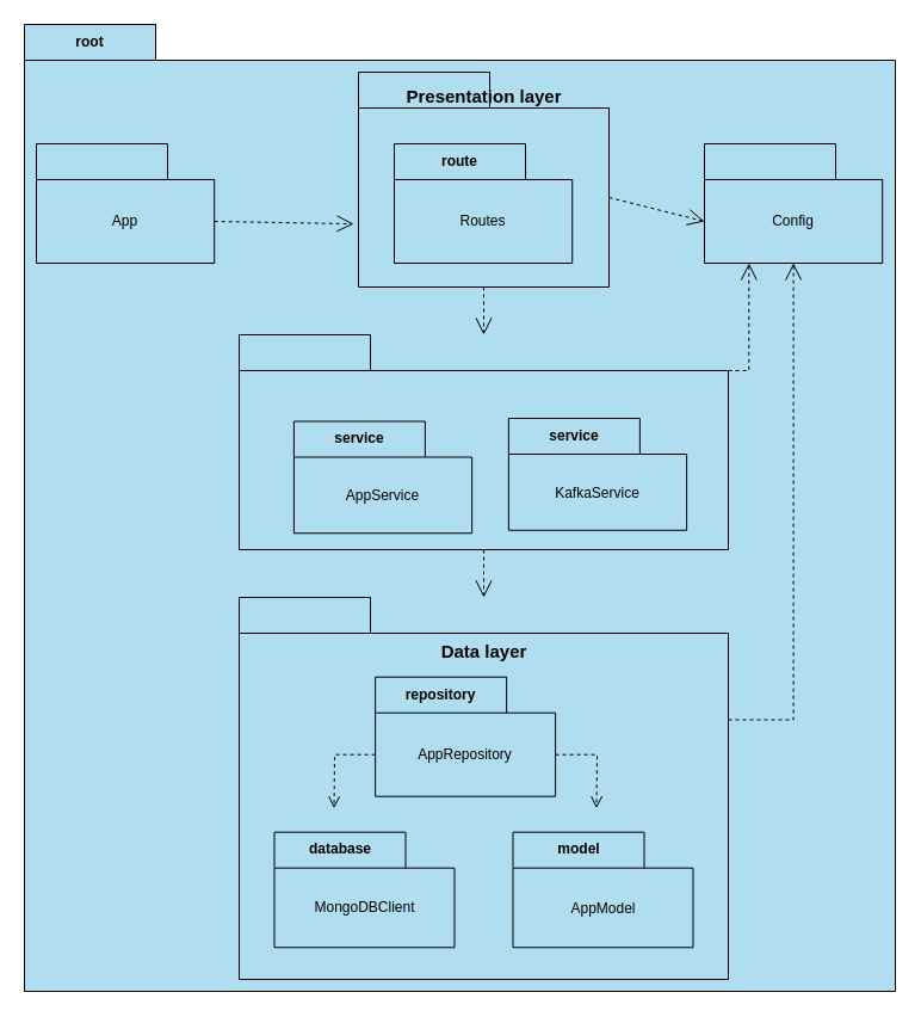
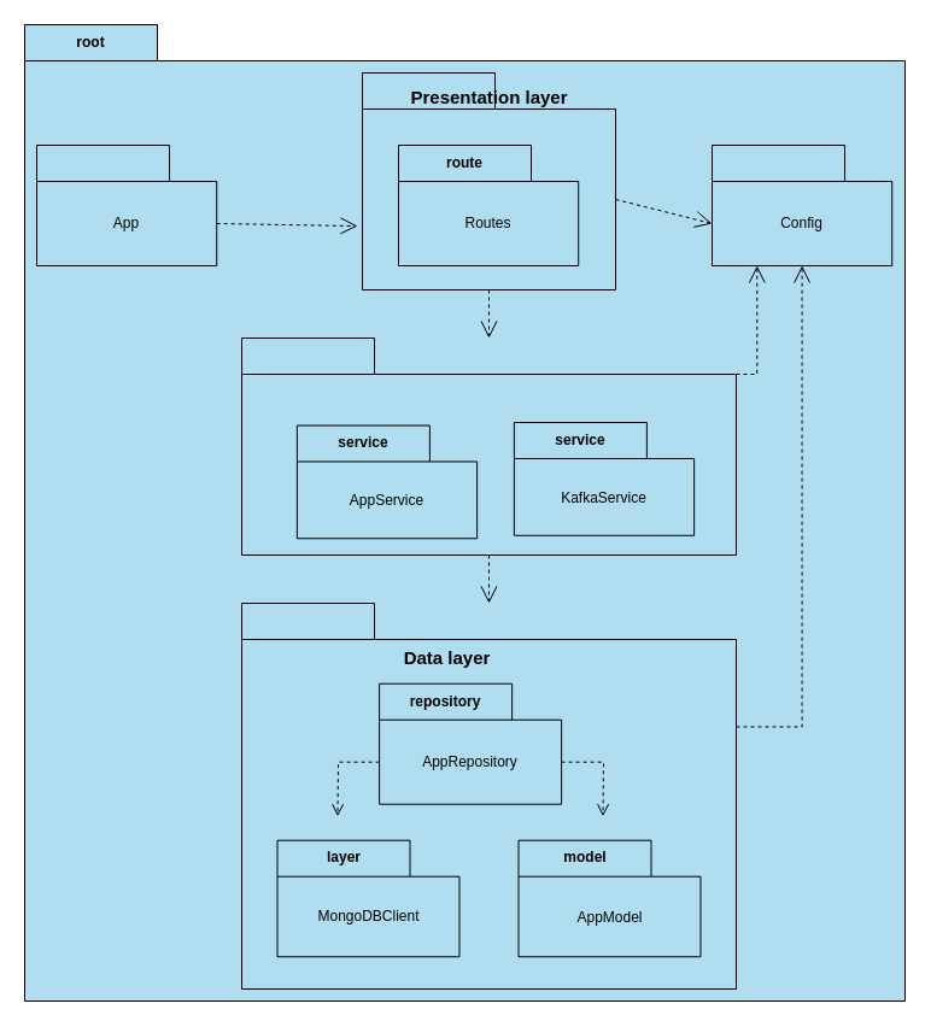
- <mxCell id="11" value="Data layer" style="text;html=1;align=center;verticalAlign=middle;resizable=0;points=[];autosize=1;strokeColor=none;fillColor=none;fontStyle=1;fontSize=15;" vertex="1" parent="9"><mxGeometry x="155.0" y="30.003" width="100" height="30" as="geometry" /></mxCell>
+ <mxCell id="11" value="Data layer" style="text;html=1;align=center;verticalAlign=middle;resizable=0;points=[];autosize=1;strokeColor=none;fillColor=none;fontStyle=1;fontSize=15;" vertex="1" parent="9"><mxGeometry x="120" y="30.003" width="100" height="30" as="geometry" /></mxCell>
- <mxCell id="14" value="database" style="shape=folder;fontStyle=1;tabWidth=110;tabHeight=30;tabPosition=left;html=1;boundedLbl=1;labelInHeader=1;container=1;collapsible=0;whiteSpace=wrap;fillColor=#b1ddf0;strokeColor=#000000;" vertex="1" parent="9"><mxGeometry x="29.5" y="196.7" width="151" height="96.57" as="geometry" /></mxCell>
+ <mxCell id="14" value="layer" style="shape=folder;fontStyle=1;tabWidth=110;tabHeight=30;tabPosition=left;html=1;boundedLbl=1;labelInHeader=1;container=1;collapsible=0;whiteSpace=wrap;fillColor=#b1ddf0;strokeColor=#000000;" vertex="1" parent="9"><mxGeometry x="29.5" y="196.7" width="151" height="96.57" as="geometry" /></mxCell>
